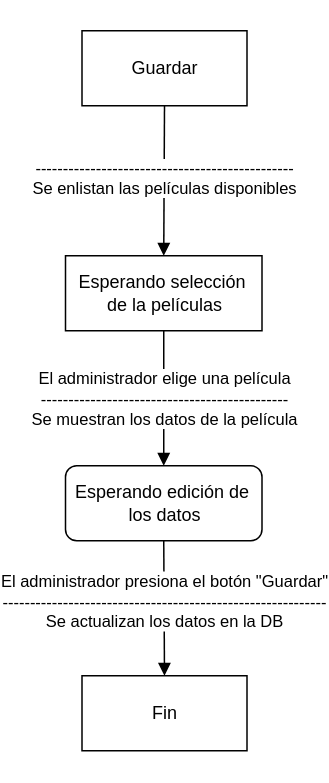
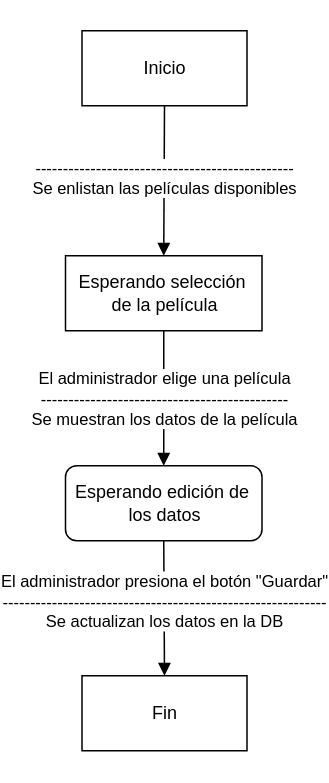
- <mxCell id="3" value="Guardar" style="html=1;" vertex="1" parent="1"><mxGeometry x="31" y="20" width="110" height="50" as="geometry" /></mxCell>
+ <mxCell id="3" value="Inicio" style="html=1;" vertex="1" parent="1"><mxGeometry x="31" y="20" width="110" height="50" as="geometry" /></mxCell>
- <mxCell id="4" value="Esperando selección&amp;nbsp;&lt;br&gt;de la películas" style="html=1;" vertex="1" parent="1"><mxGeometry x="20" y="170" width="131" height="50" as="geometry" /></mxCell>
+ <mxCell id="4" value="Esperando selección&amp;nbsp;&lt;br&gt;de la película" style="html=1;" vertex="1" parent="1"><mxGeometry x="20" y="170" width="131" height="50" as="geometry" /></mxCell>
